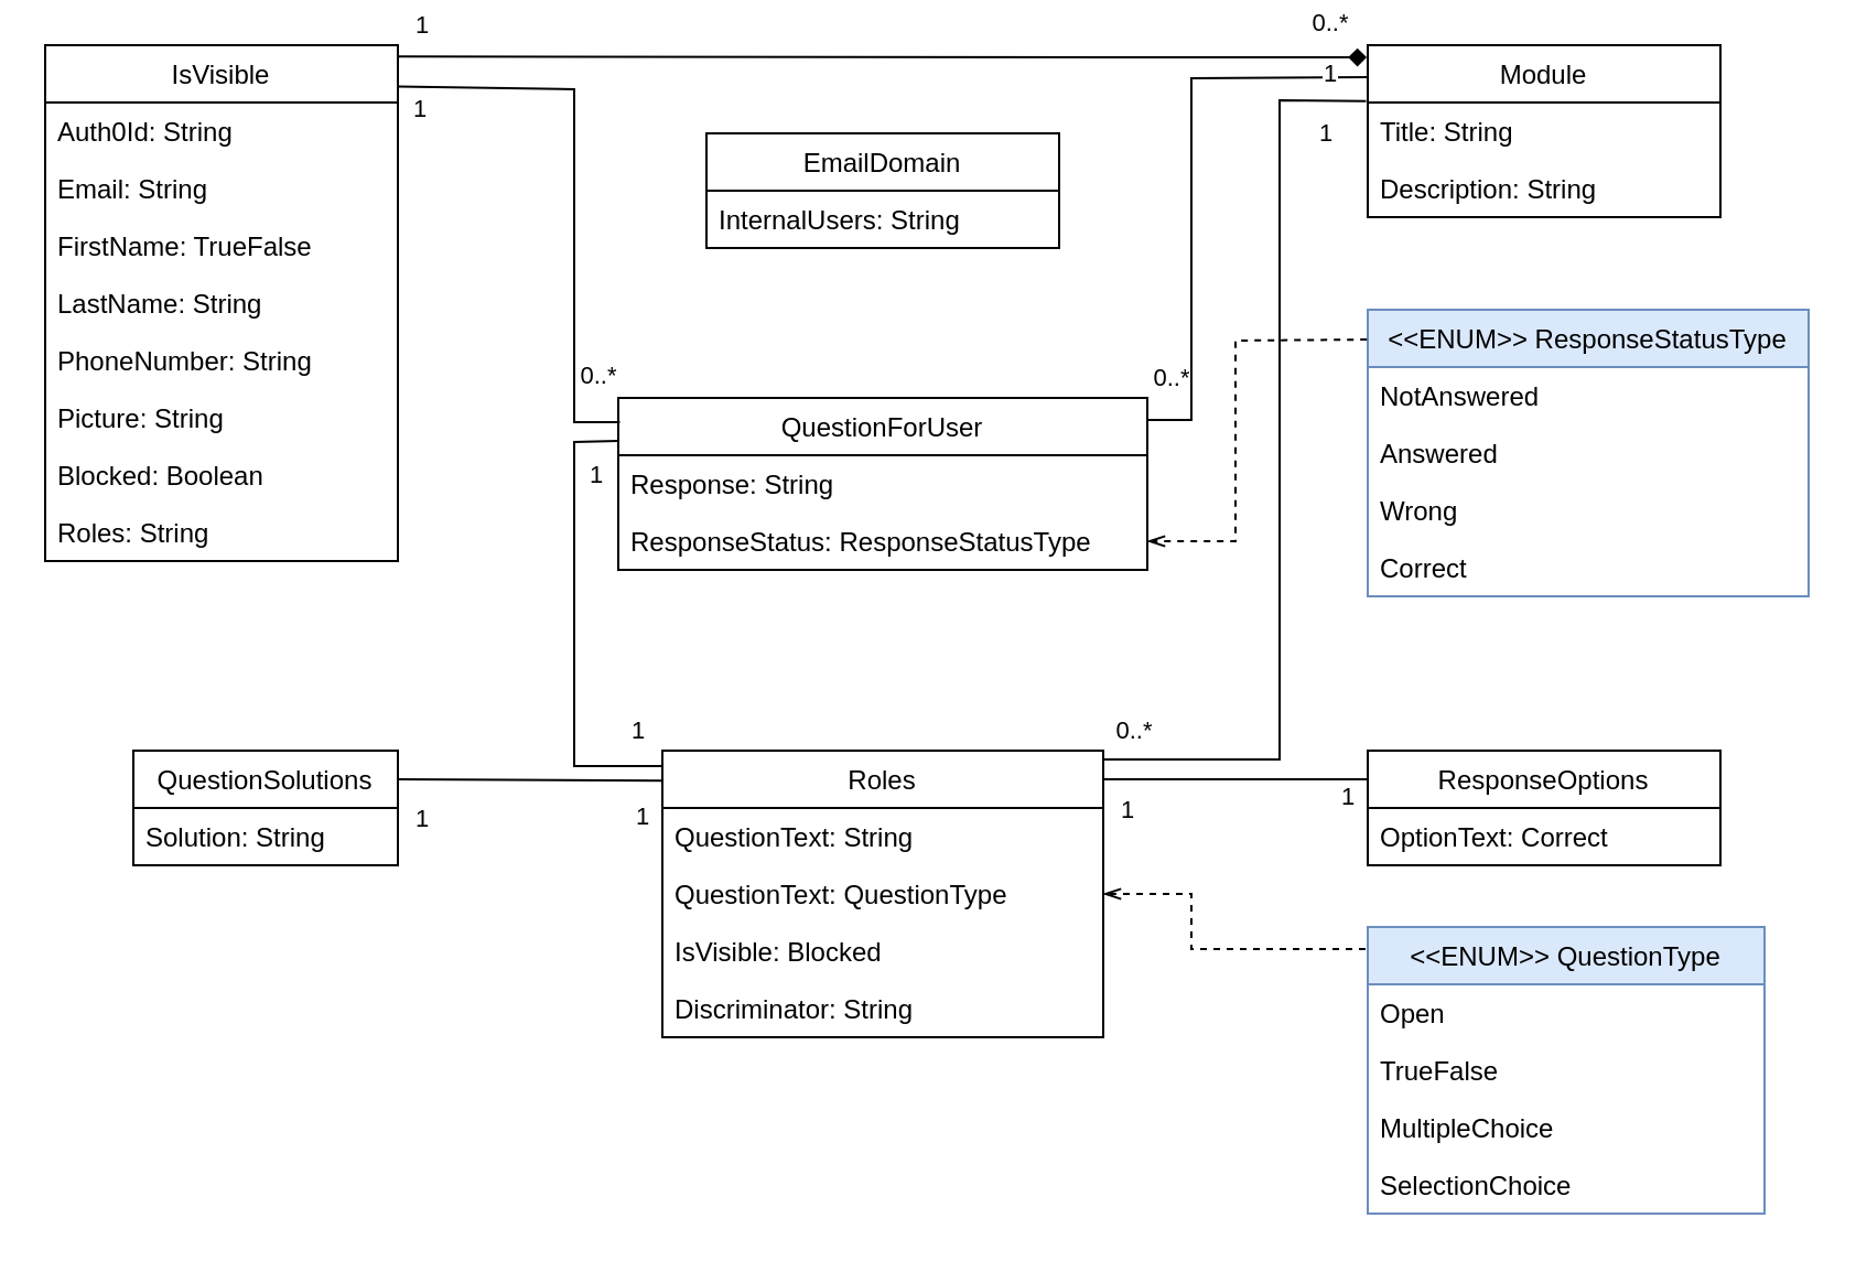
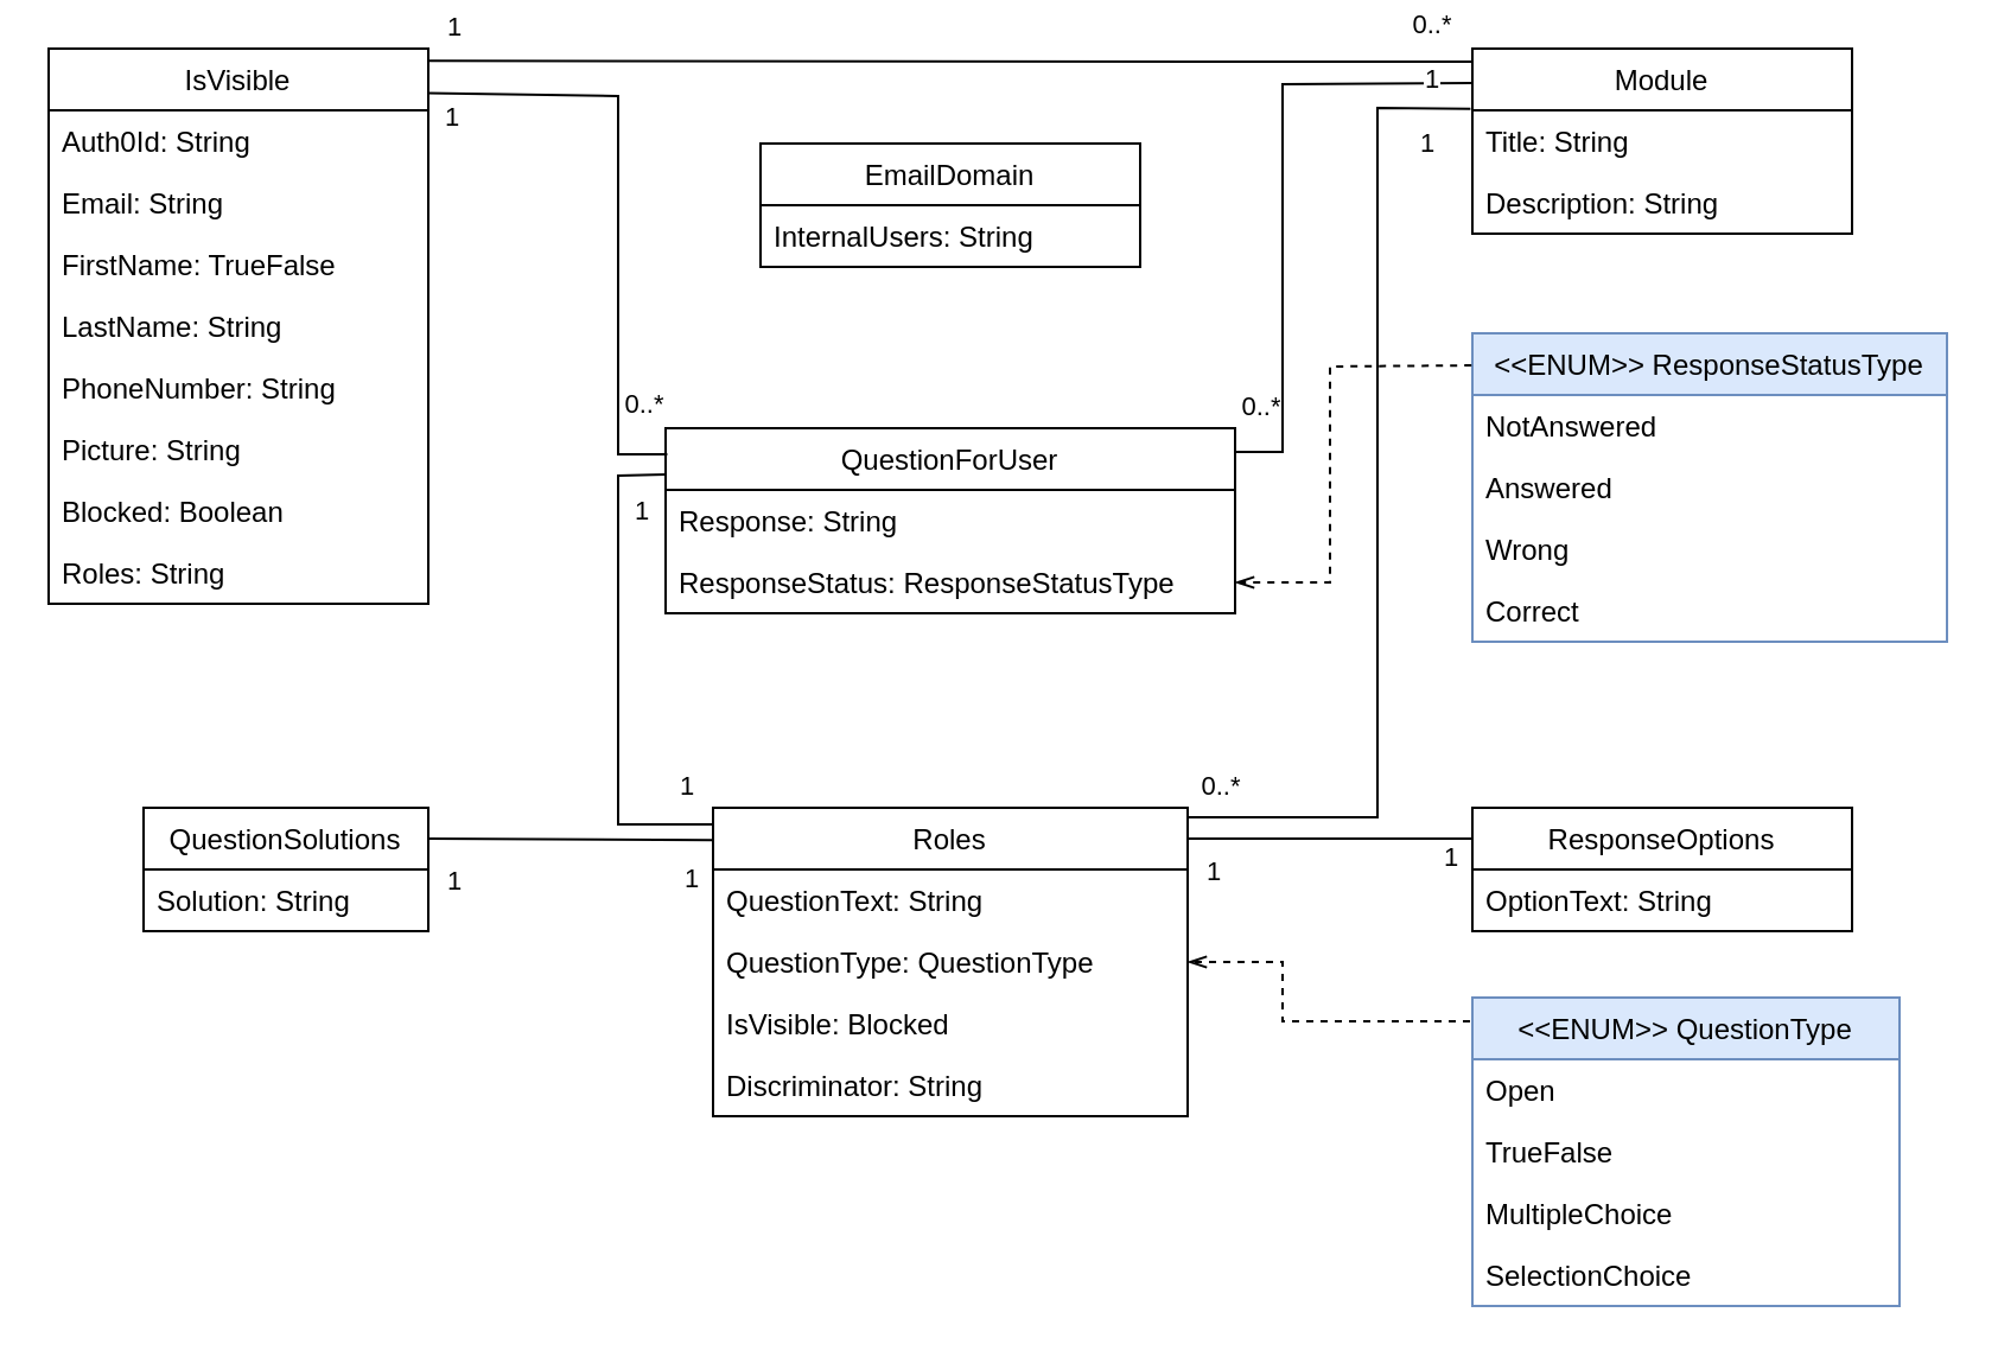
- <mxCell id="56" value="" style="endArrow=diamond;html=1;rounded=0;exitX=0.999;exitY=0.022;exitDx=0;exitDy=0;exitPerimeter=0;entryX=-0.003;entryY=0.071;entryDx=0;entryDy=0;entryPerimeter=0;" parent="1" source="24" target="4" edge="1"><mxGeometry width="50" height="50" relative="1" as="geometry"><mxPoint x="330" y="20" as="sourcePoint" /><mxPoint x="600" y="20" as="targetPoint" /></mxGeometry></mxCell>
+ <mxCell id="56" value="" style="endArrow=none;html=1;rounded=0;exitX=0.999;exitY=0.022;exitDx=0;exitDy=0;exitPerimeter=0;entryX=-0.003;entryY=0.071;entryDx=0;entryDy=0;entryPerimeter=0;" parent="1" source="24" target="4" edge="1"><mxGeometry width="50" height="50" relative="1" as="geometry"><mxPoint x="330" y="20" as="sourcePoint" /><mxPoint x="600" y="20" as="targetPoint" /></mxGeometry></mxCell>
- <mxCell id="8" value="OptionText: Correct" style="text;strokeColor=none;fillColor=none;align=left;verticalAlign=top;spacingLeft=4;spacingRight=4;overflow=hidden;rotatable=0;points=[[0,0.5],[1,0.5]];portConstraint=eastwest;" parent="7" vertex="1"><mxGeometry y="26" width="160" height="26" as="geometry" /></mxCell>
+ <mxCell id="8" value="OptionText: String" style="text;strokeColor=none;fillColor=none;align=left;verticalAlign=top;spacingLeft=4;spacingRight=4;overflow=hidden;rotatable=0;points=[[0,0.5],[1,0.5]];portConstraint=eastwest;" parent="7" vertex="1"><mxGeometry y="26" width="160" height="26" as="geometry" /></mxCell>
- <mxCell id="14" value="QuestionText: QuestionType" style="text;strokeColor=none;fillColor=none;align=left;verticalAlign=top;spacingLeft=4;spacingRight=4;overflow=hidden;rotatable=0;points=[[0,0.5],[1,0.5]];portConstraint=eastwest;" parent="12" vertex="1"><mxGeometry y="52" width="200" height="26" as="geometry" /></mxCell>
+ <mxCell id="14" value="QuestionType: QuestionType" style="text;strokeColor=none;fillColor=none;align=left;verticalAlign=top;spacingLeft=4;spacingRight=4;overflow=hidden;rotatable=0;points=[[0,0.5],[1,0.5]];portConstraint=eastwest;" parent="12" vertex="1"><mxGeometry y="52" width="200" height="26" as="geometry" /></mxCell>
